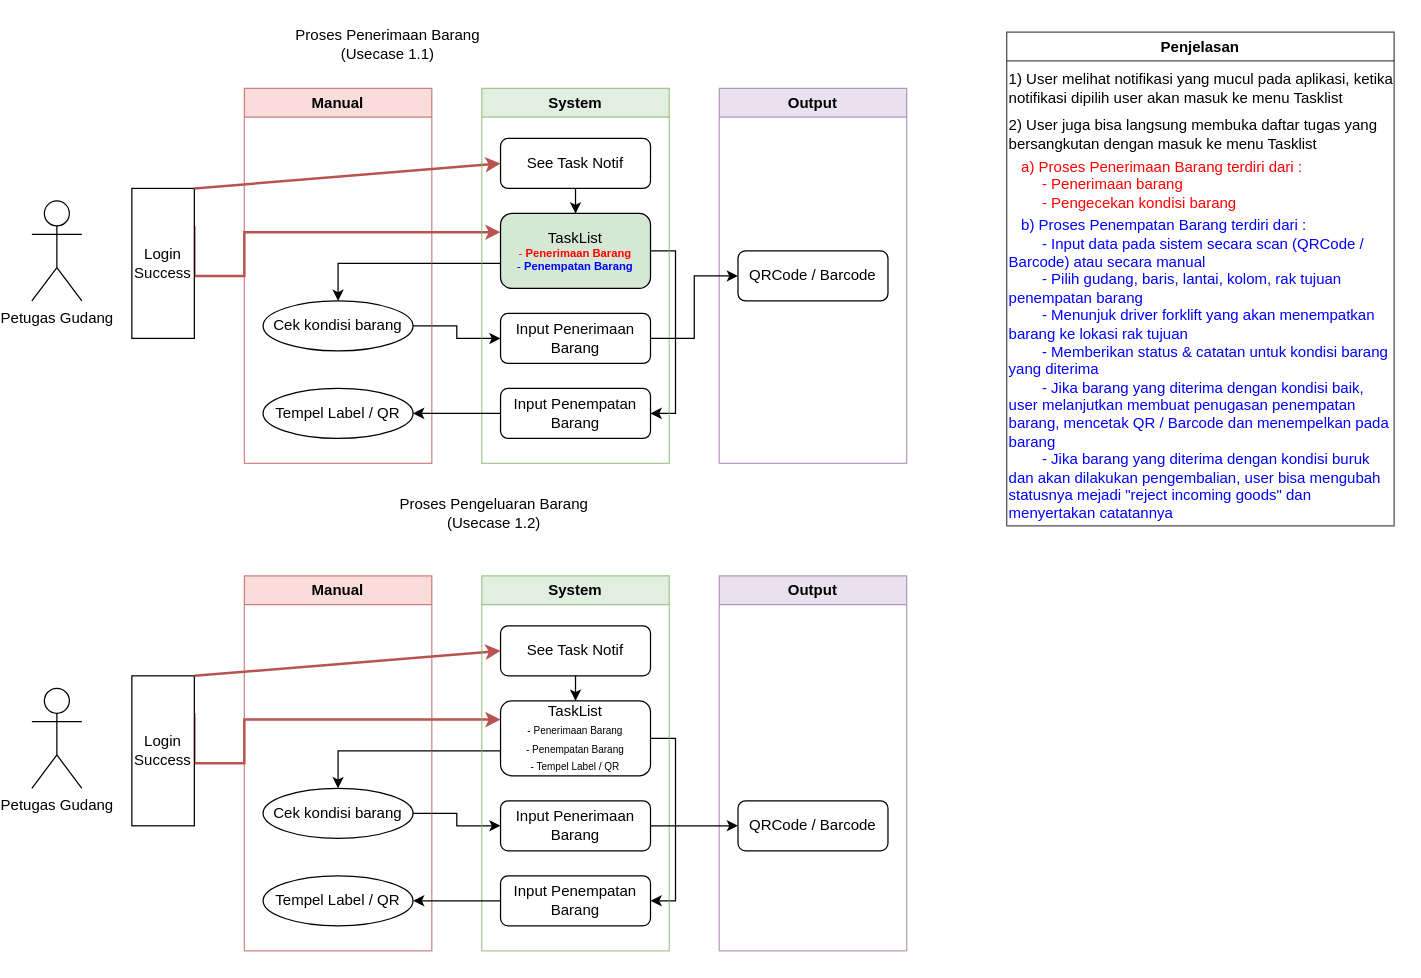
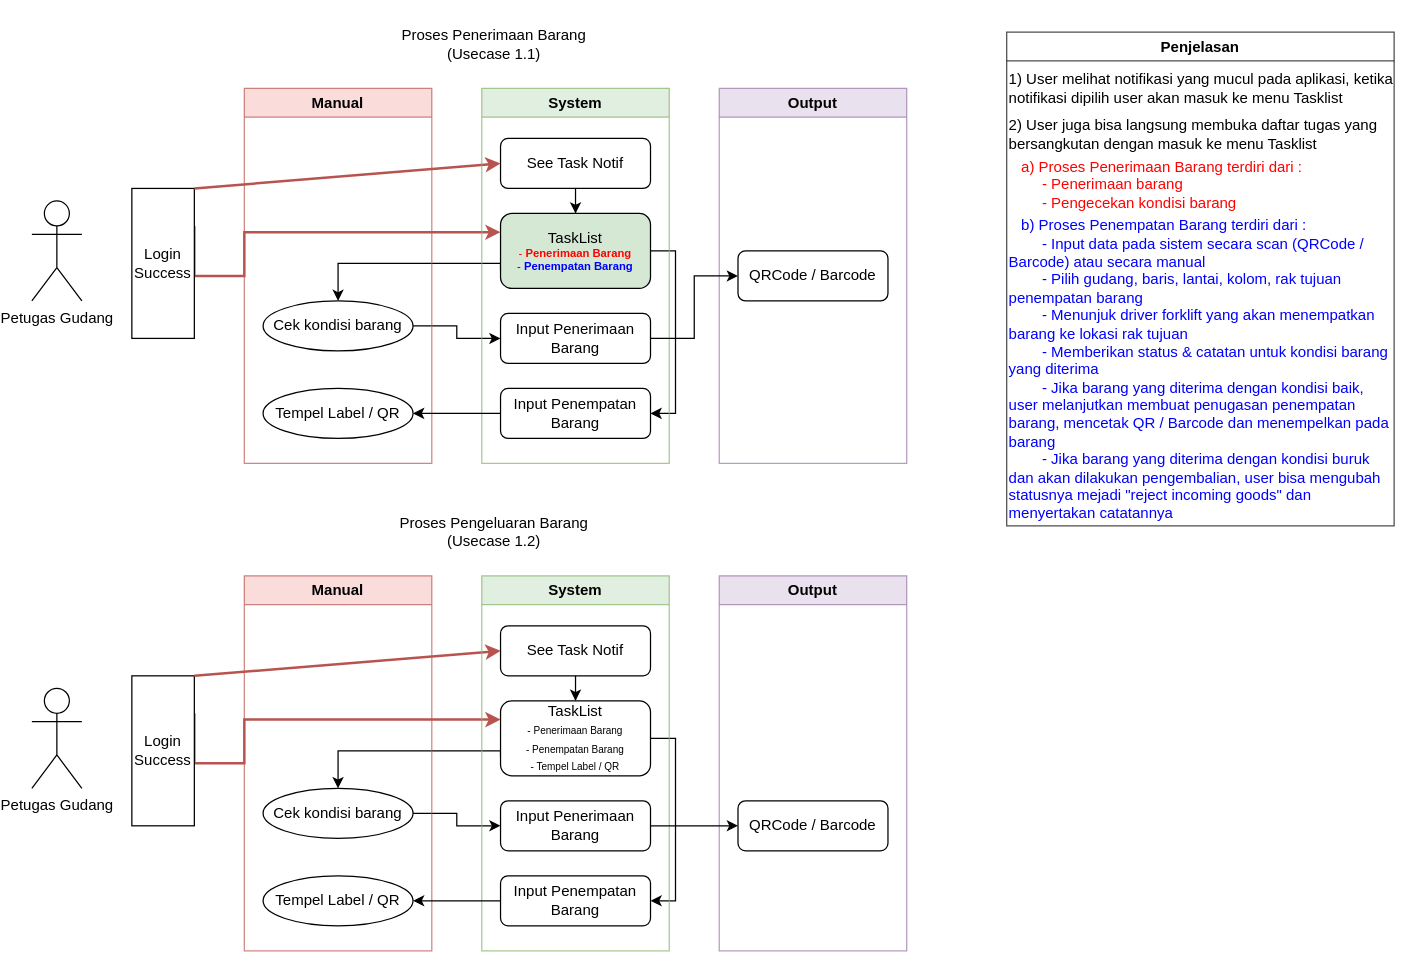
- <mxCell id="21" value="Proses Penerimaan Barang (Usecase 1.1)" style="text;html=1;strokeColor=none;fillColor=none;align=center;verticalAlign=middle;whiteSpace=wrap;rounded=0;" parent="1" vertex="1"><mxGeometry x="225" y="20" width="160" height="30" as="geometry" /></mxCell>
+ <mxCell id="21" value="Proses Penerimaan Barang (Usecase 1.1)" style="text;html=1;strokeColor=none;fillColor=none;align=center;verticalAlign=middle;whiteSpace=wrap;rounded=0;" parent="1" vertex="1"><mxGeometry x="310" y="20" width="160" height="30" as="geometry" /></mxCell>
- <mxCell id="42" value="&lt;div&gt;Proses Pengeluaran Barang&lt;/div&gt;&lt;div&gt;(Usecase 1.2)&lt;/div&gt;" style="text;html=1;strokeColor=none;fillColor=none;align=center;verticalAlign=middle;whiteSpace=wrap;rounded=0;" vertex="1" parent="1"><mxGeometry x="310" y="395" width="160" height="30" as="geometry" /></mxCell>
+ <mxCell id="42" value="&lt;div&gt;Proses Pengeluaran Barang&lt;/div&gt;&lt;div&gt;(Usecase 1.2)&lt;/div&gt;" style="text;html=1;strokeColor=none;fillColor=none;align=center;verticalAlign=middle;whiteSpace=wrap;rounded=0;" vertex="1" parent="1"><mxGeometry x="310" y="410" width="160" height="30" as="geometry" /></mxCell>
